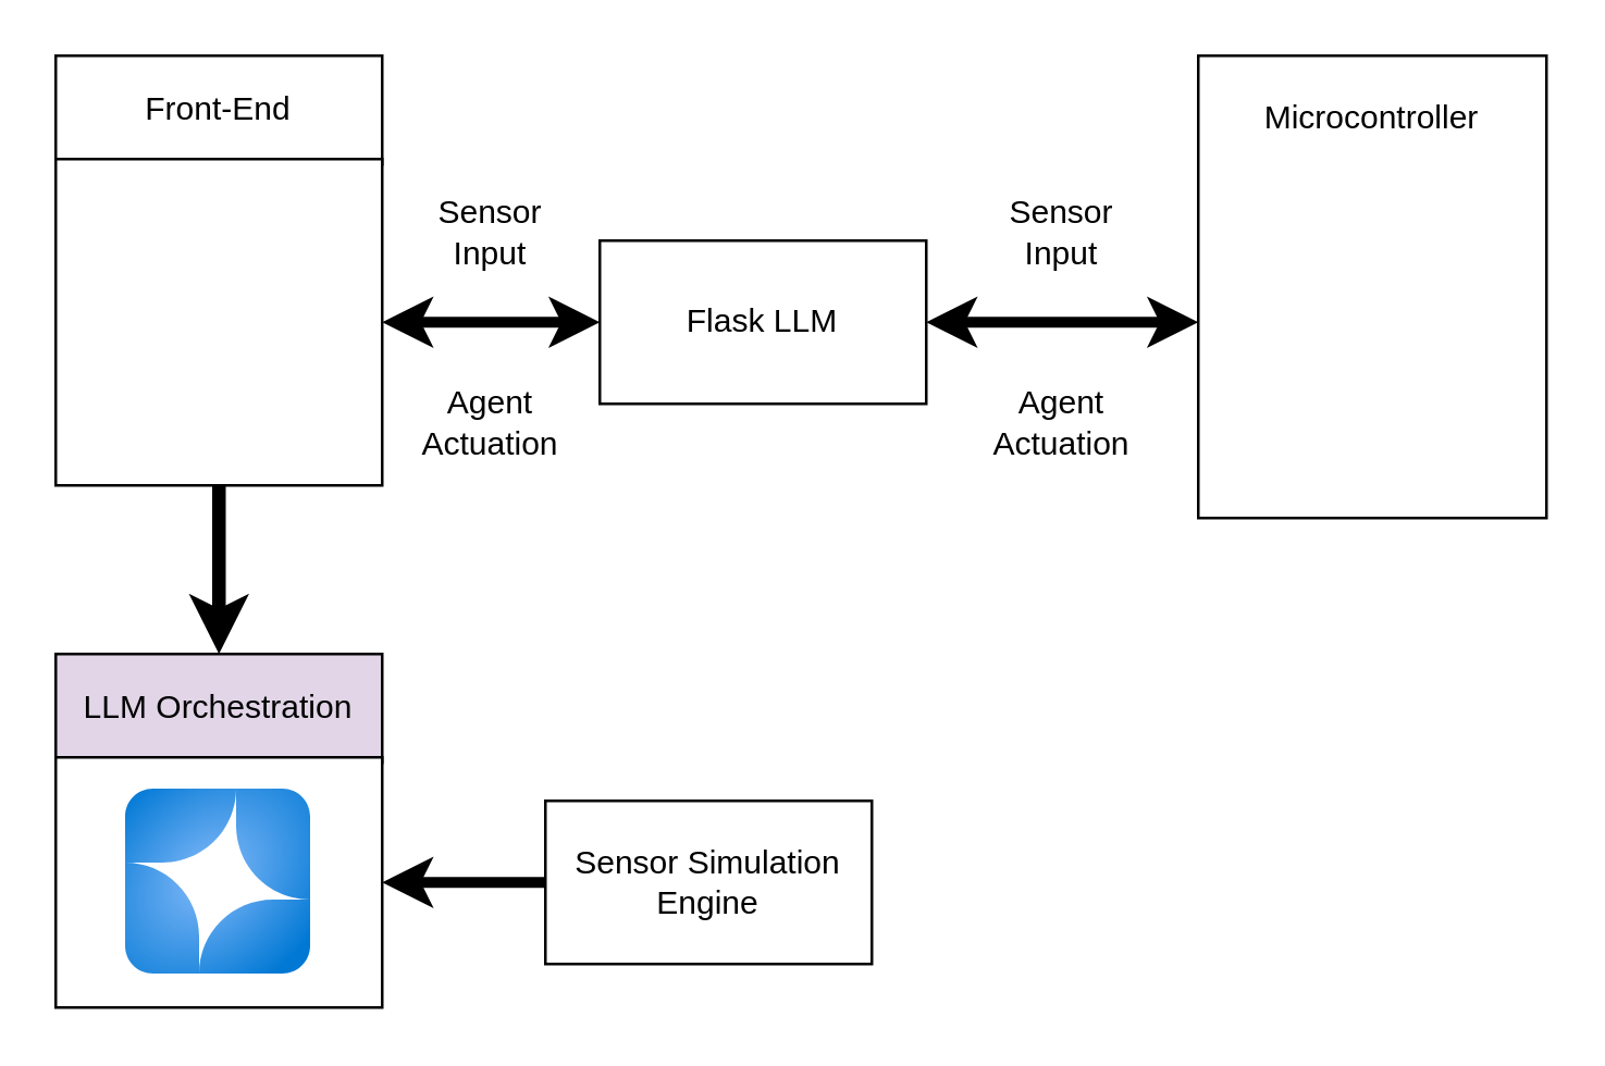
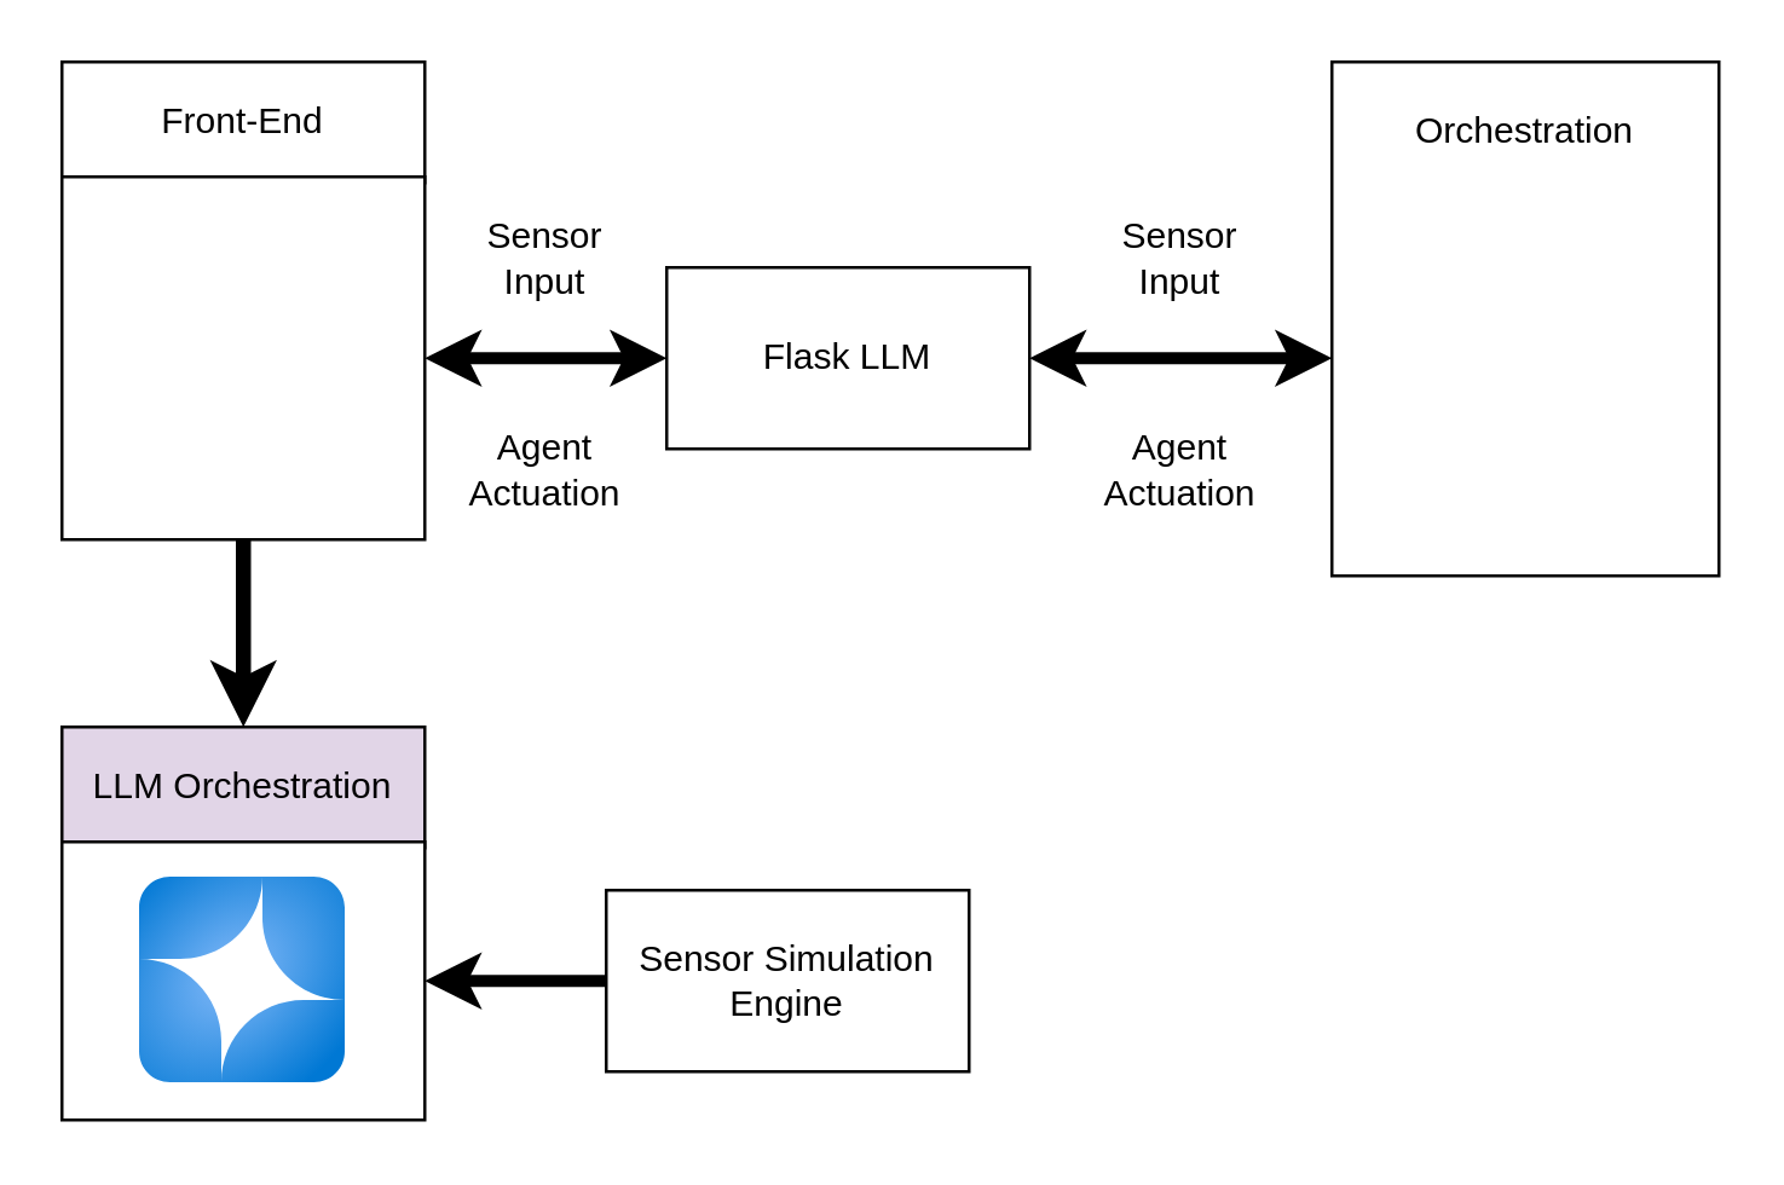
- <mxCell id="7" value="Microcontroller" style="text;html=1;align=center;verticalAlign=middle;whiteSpace=wrap;rounded=0;" vertex="1" parent="4"><mxGeometry x="26" y="8" width="76" height="30" as="geometry" /></mxCell>
+ <mxCell id="7" value="Orchestration" style="text;html=1;align=center;verticalAlign=middle;whiteSpace=wrap;rounded=0;" vertex="1" parent="4"><mxGeometry x="26" y="8" width="76" height="30" as="geometry" /></mxCell>
